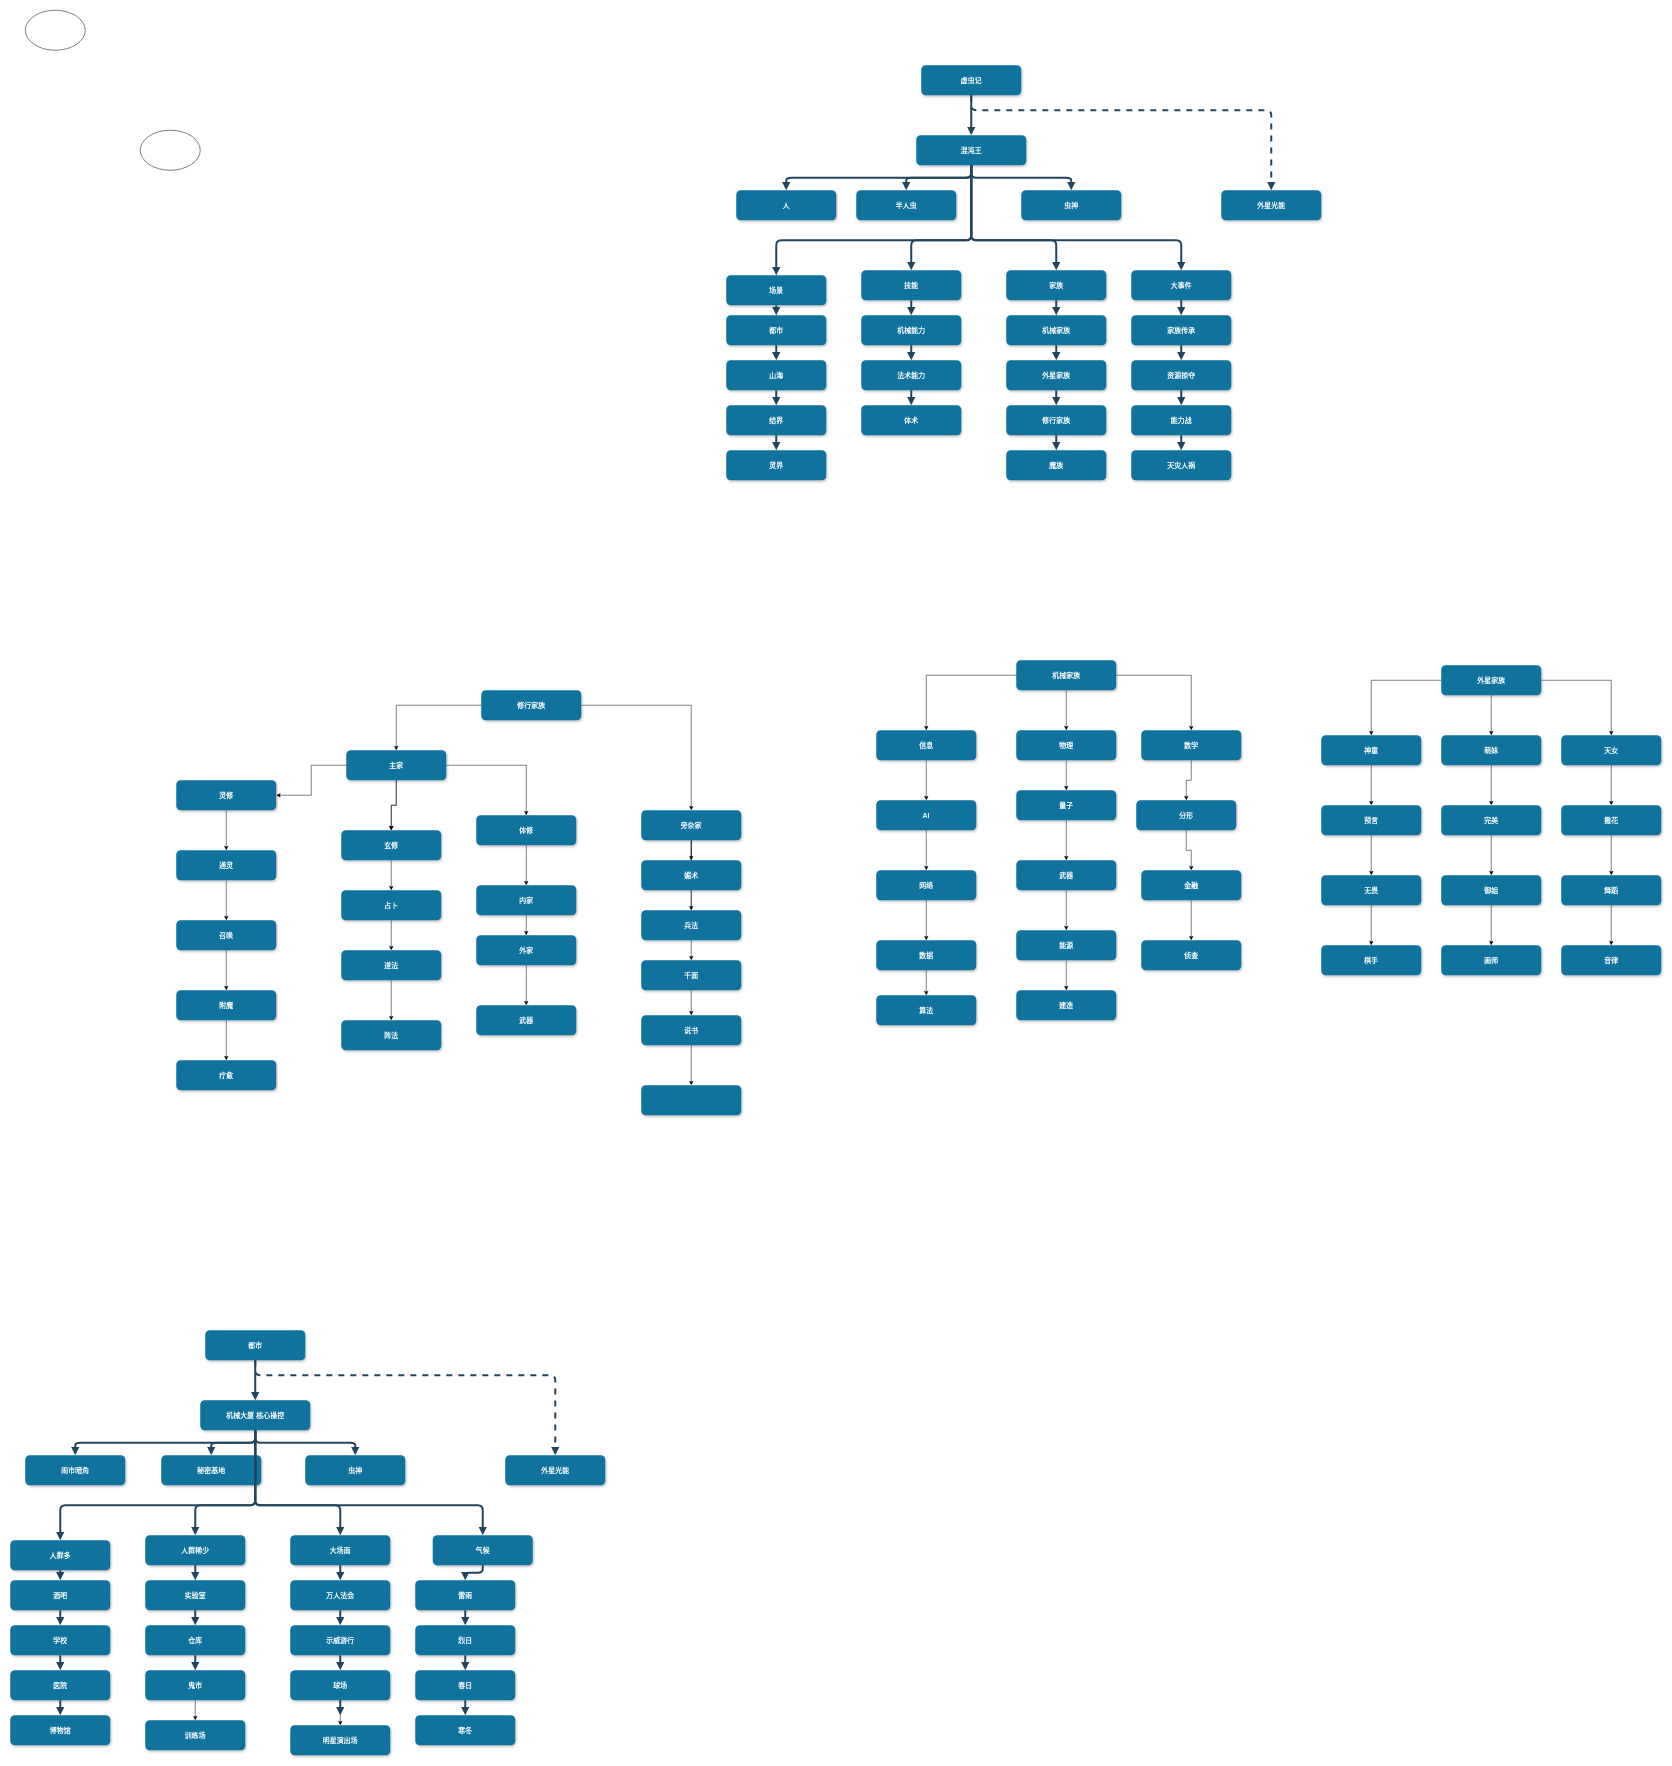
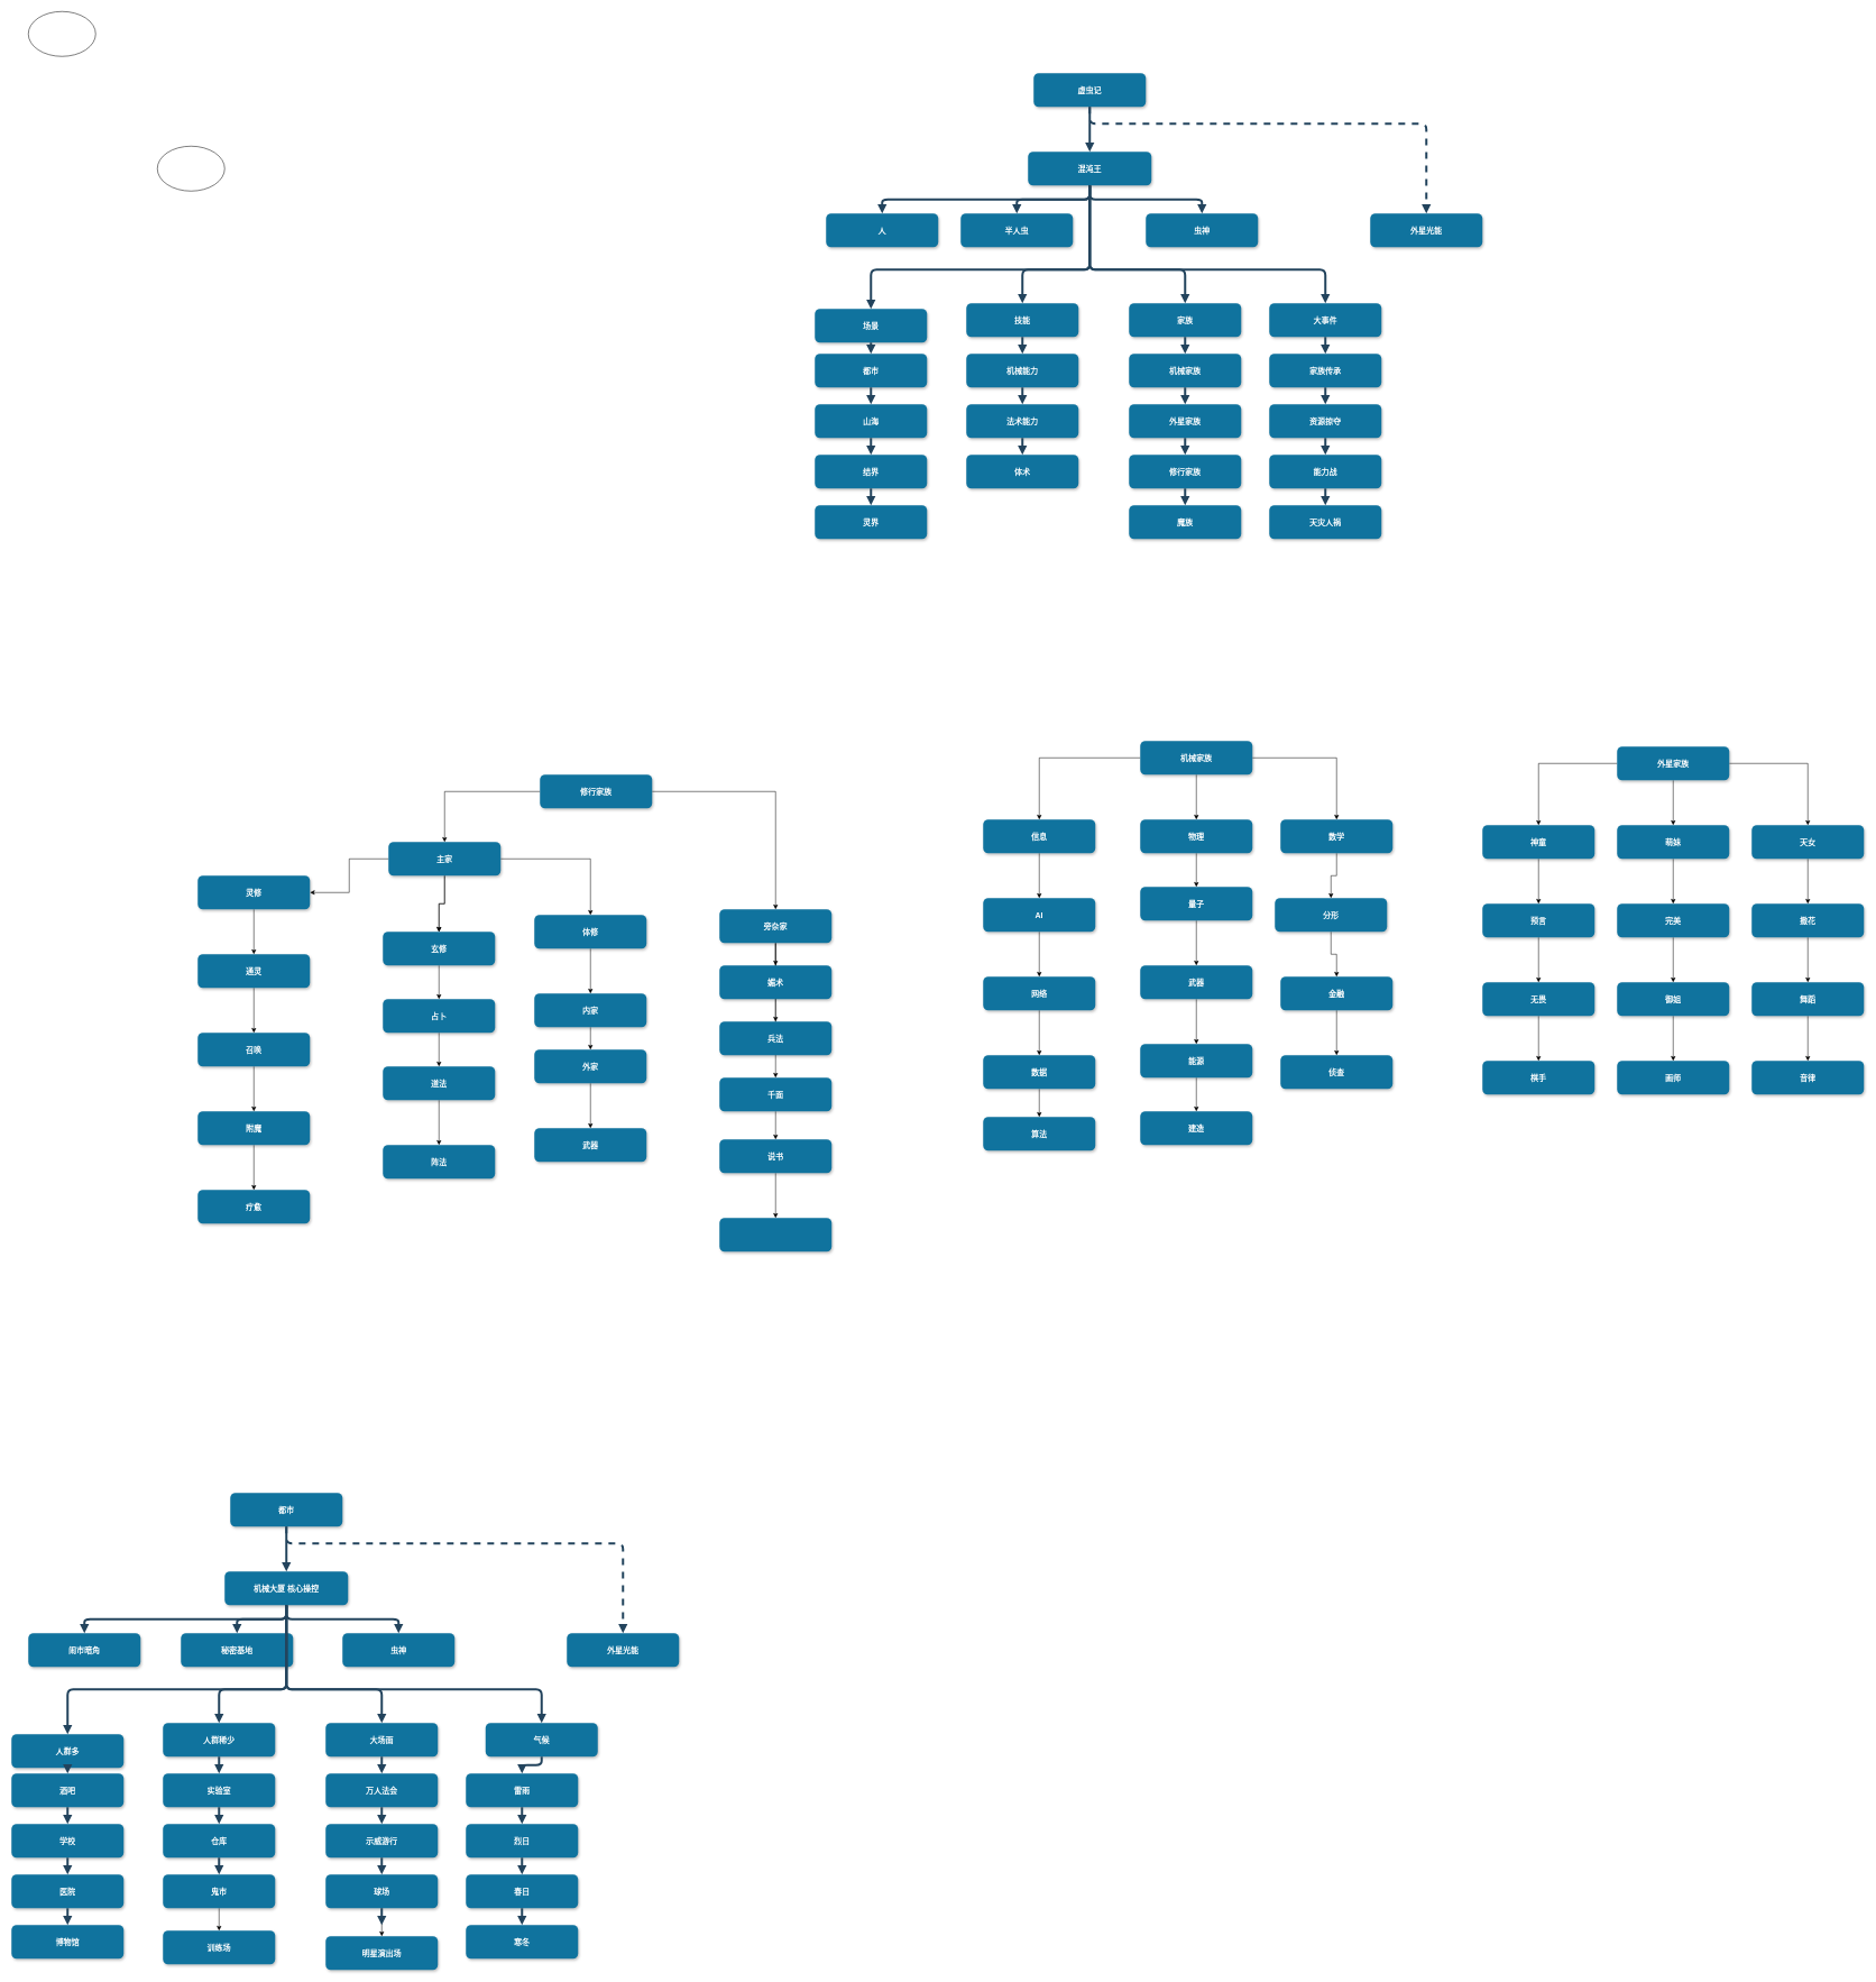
- <mxCell id="57" value="人群多" style="rounded=1;fillColor=#10739E;strokeColor=none;shadow=1;gradientColor=none;fontStyle=1;fontColor=#FFFFFF;fontSize=14;" parent="1" vertex="1"><mxGeometry x="20" y="3080" width="200" height="60" as="geometry" /></mxCell>
+ <mxCell id="57" value="人群多" style="rounded=1;fillColor=#10739E;strokeColor=none;shadow=1;gradientColor=none;fontStyle=1;fontColor=#FFFFFF;fontSize=14;" parent="1" vertex="1"><mxGeometry x="20" y="3090" width="200" height="60" as="geometry" /></mxCell>
